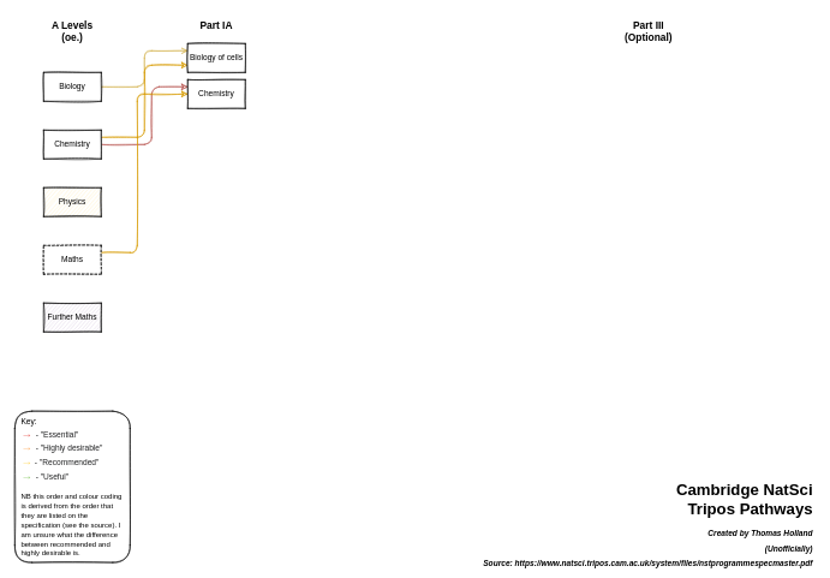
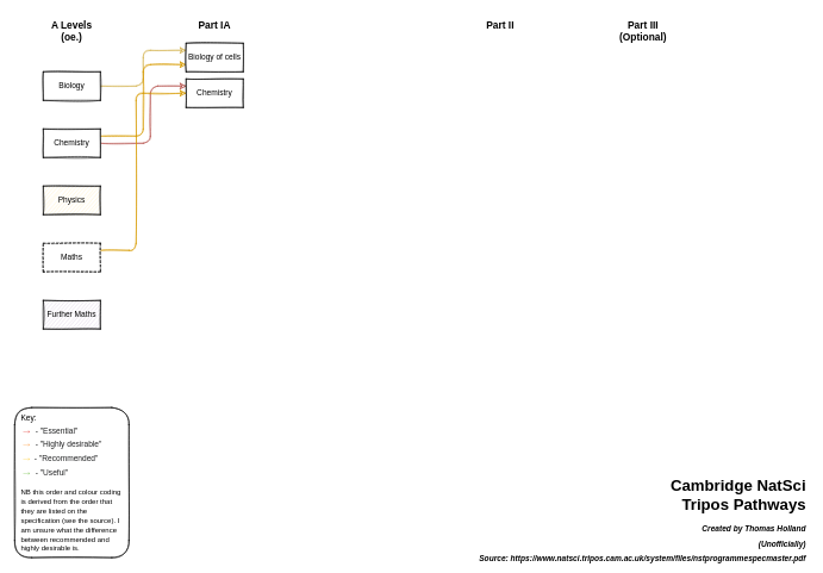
+ <mxCell id="4" value="Part II" style="text;html=1;strokeColor=none;fillColor=none;align=center;verticalAlign=middle;whiteSpace=wrap;rounded=0;sketch=1;fontSize=14;fontStyle=1" vertex="1" parent="1"><mxGeometry x="660" y="20" width="80" height="30" as="geometry" /></mxCell>
- <mxCell id="8" style="edgeStyle=orthogonalEdgeStyle;curved=0;rounded=1;sketch=1;orthogonalLoop=1;jettySize=auto;html=1;exitX=1;exitY=0.5;exitDx=0;exitDy=0;entryX=0;entryY=0.25;entryDx=0;entryDy=0;fontSize=22;fontColor=#97D077;fillColor=#fff2cc;strokeColor=#d6b656;endArrow=open;" edge="1" parent="1" source="9" target="18"><mxGeometry relative="1" as="geometry" /></mxCell>
+ <mxCell id="8" style="edgeStyle=orthogonalEdgeStyle;curved=0;rounded=1;sketch=1;orthogonalLoop=1;jettySize=auto;html=1;exitX=1;exitY=0.5;exitDx=0;exitDy=0;entryX=0;entryY=0.25;entryDx=0;entryDy=0;fontSize=22;fontColor=#97D077;fillColor=#fff2cc;strokeColor=#d6b656;" edge="1" parent="1" source="9" target="18"><mxGeometry relative="1" as="geometry" /></mxCell>
